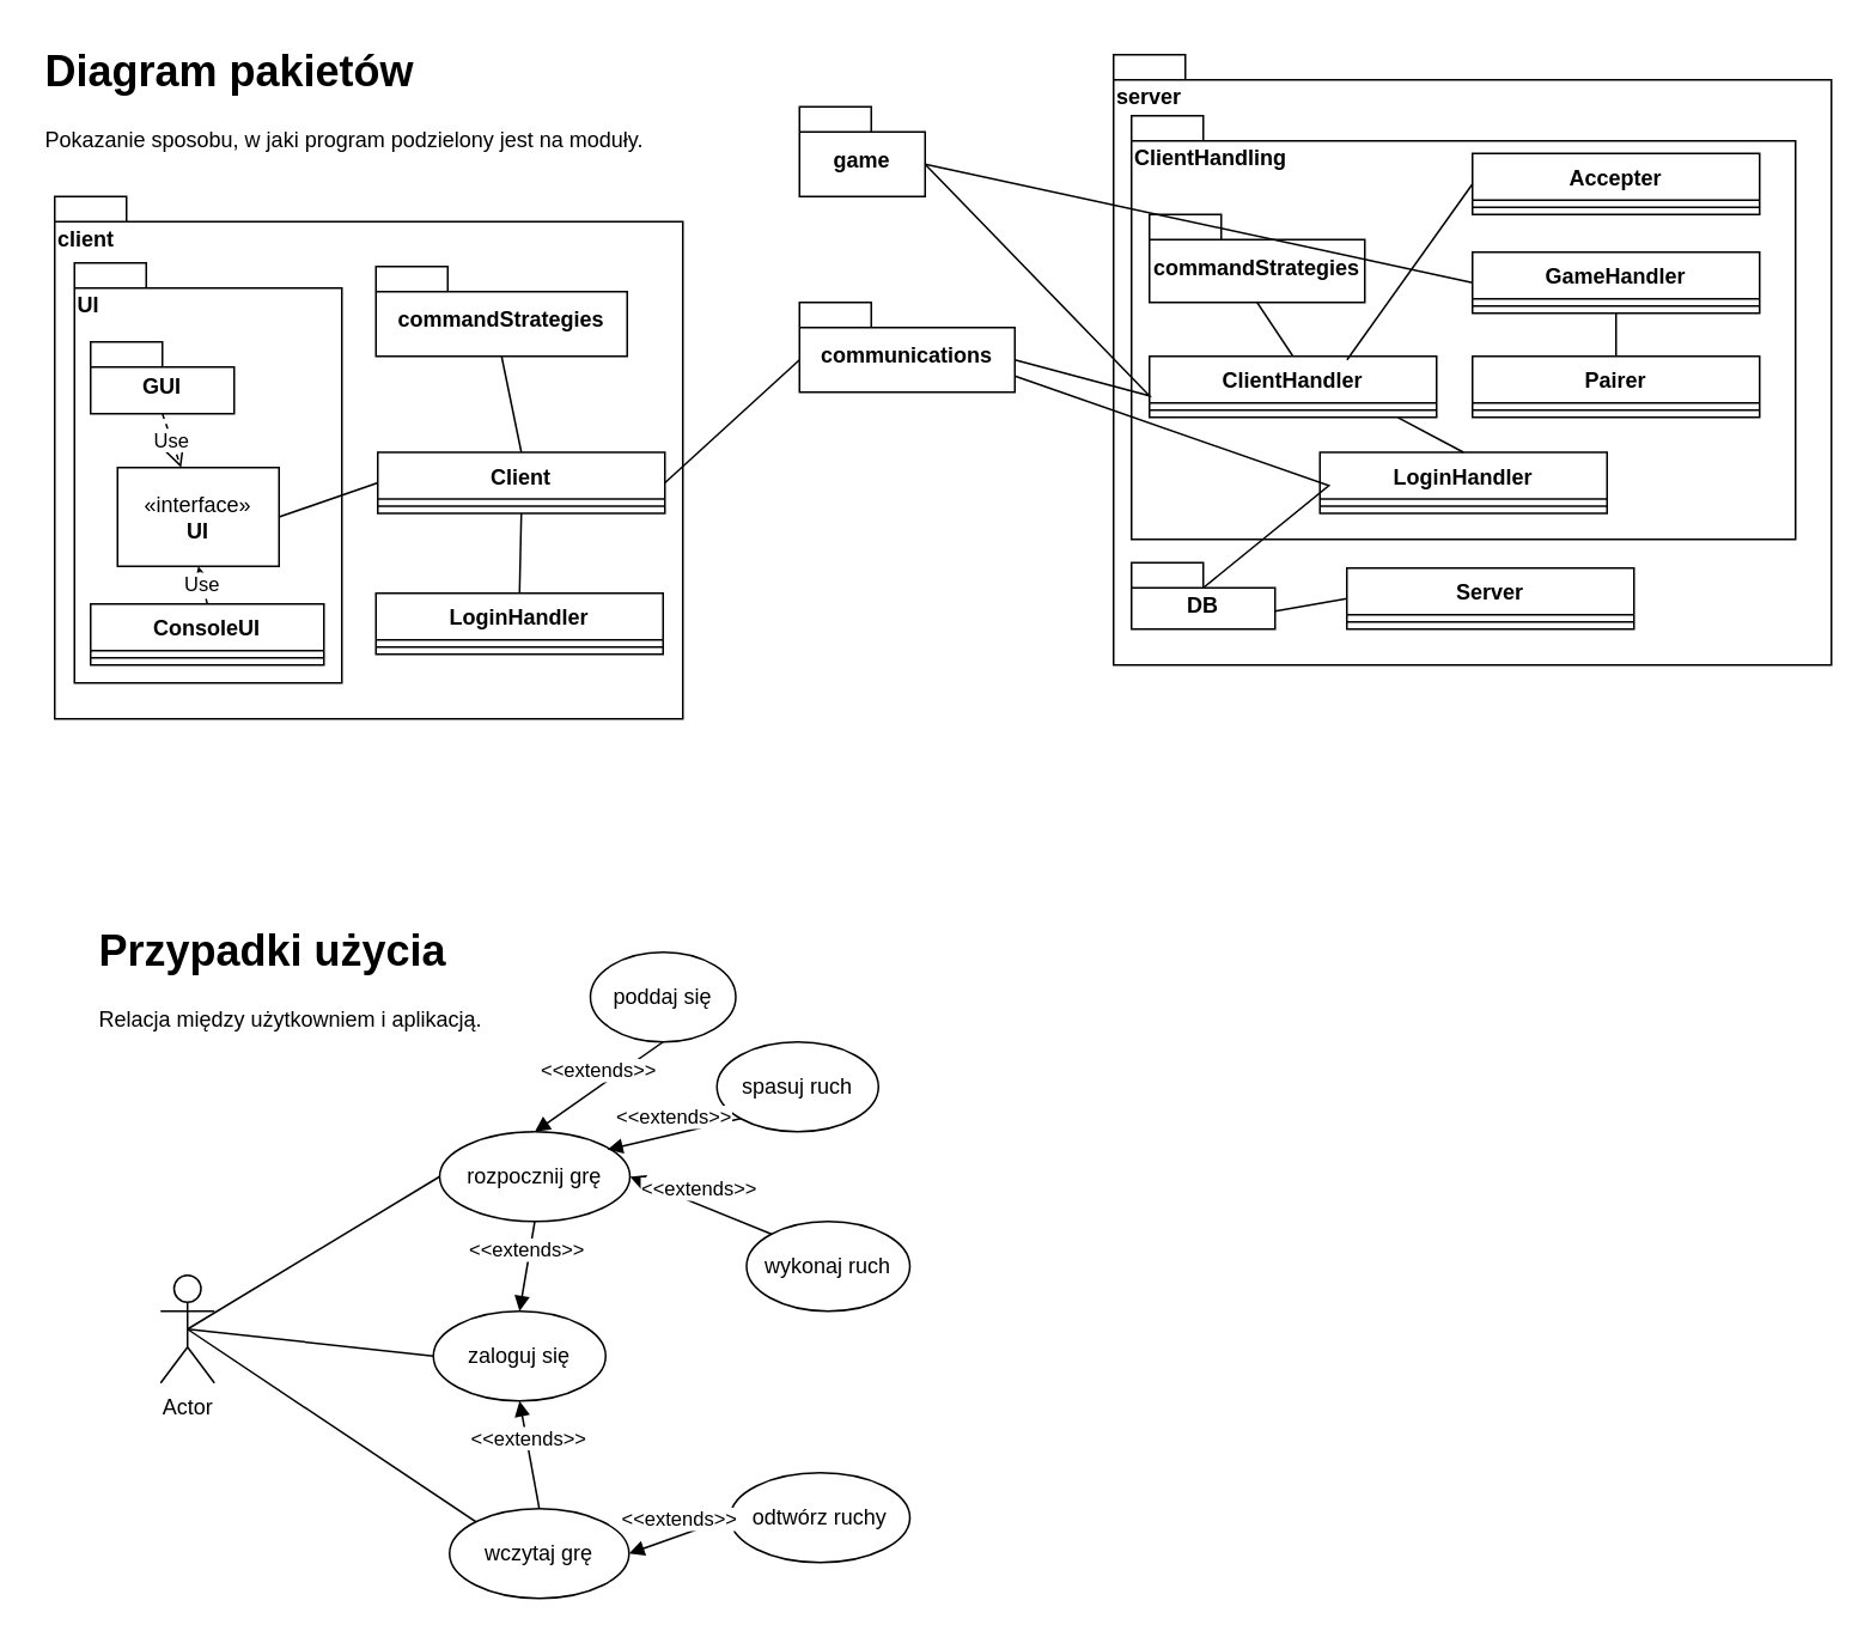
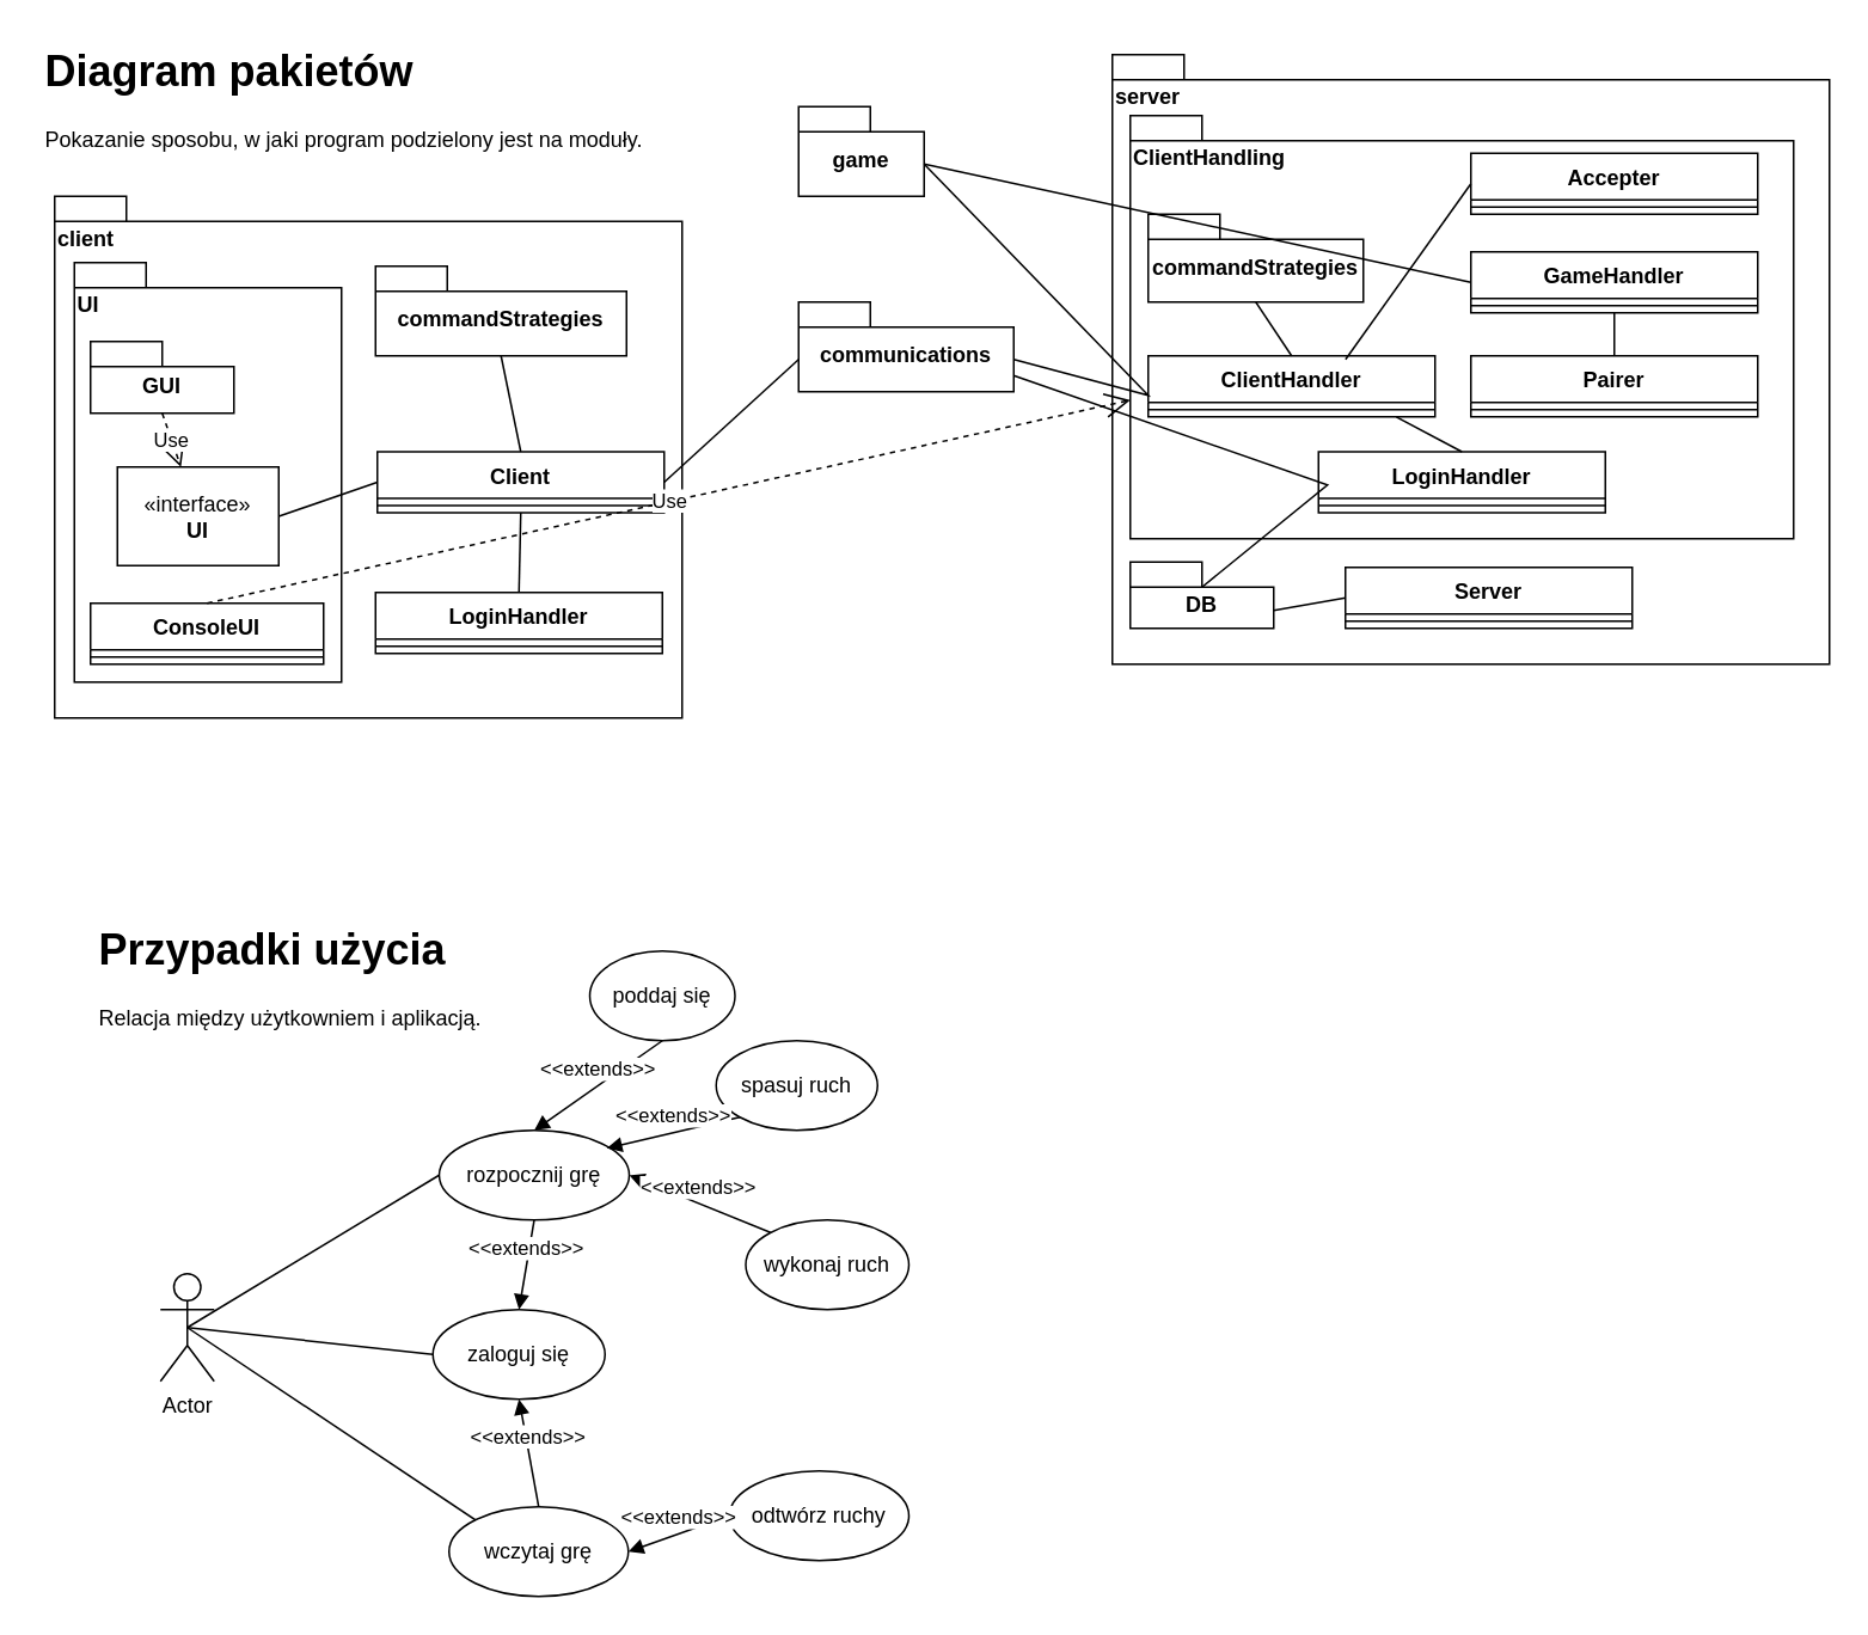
- <mxCell id="42" value="Use" style="endArrow=open;endSize=12;dashed=1;html=1;rounded=0;exitX=0.5;exitY=0;exitDx=0;exitDy=0;entryX=0.5;entryY=1;entryDx=0;entryDy=0;" edge="1" parent="1" source="11" target="10"><mxGeometry width="160" relative="1" as="geometry"><mxPoint x="400" y="320" as="sourcePoint" /><mxPoint x="560" y="320" as="targetPoint" /></mxGeometry></mxCell>
+ <mxCell id="42" value="Use" style="endArrow=open;endSize=12;dashed=1;html=1;rounded=0;exitX=0.5;exitY=0;exitDx=0;exitDy=0;" edge="1" parent="1" source="11" target="20"><mxGeometry width="160" relative="1" as="geometry"><mxPoint x="400" y="320" as="sourcePoint" /><mxPoint x="560" y="320" as="targetPoint" /></mxGeometry></mxCell>
